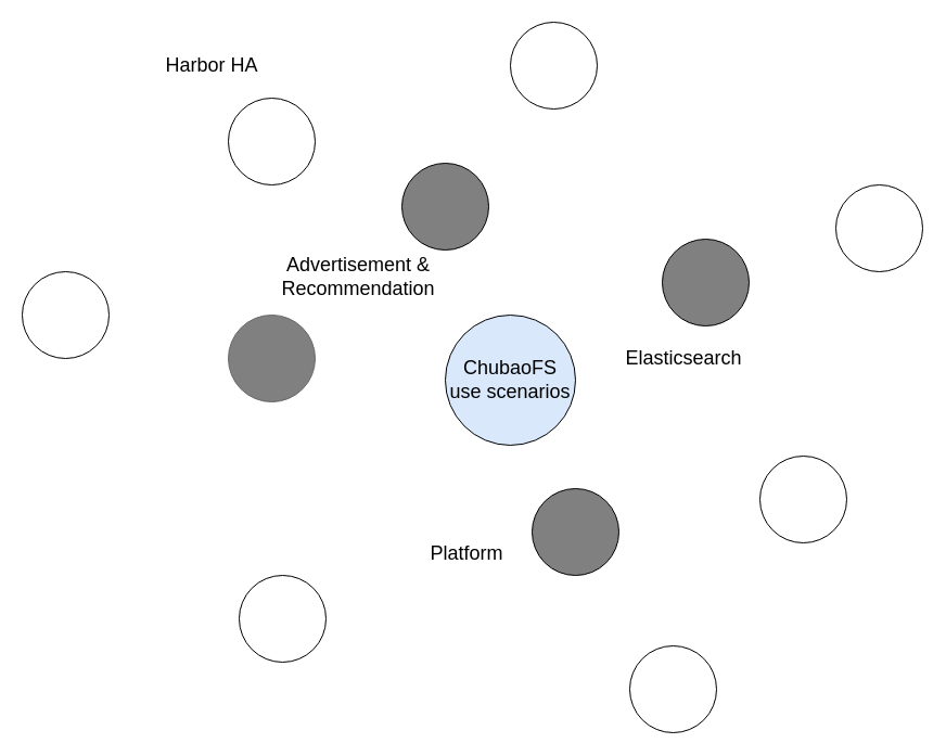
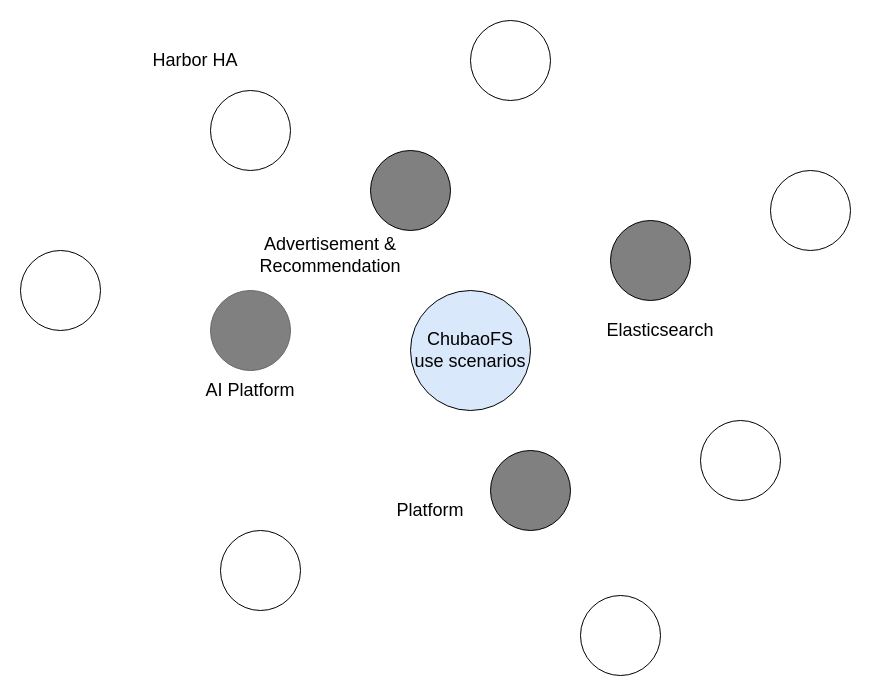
- <mxCell id="17" value="&lt;font style=&quot;font-size: 18px&quot;&gt;Elasticsearch&lt;/font&gt;" style="text;html=1;strokeColor=none;fillColor=none;align=center;verticalAlign=middle;whiteSpace=wrap;rounded=0;" vertex="1" parent="1"><mxGeometry x="560" y="320" width="140" height="20" as="geometry" /></mxCell>
+ <mxCell id="17" value="&lt;font style=&quot;font-size: 18px&quot;&gt;Elasticsearch&lt;/font&gt;" style="text;html=1;strokeColor=none;fillColor=none;align=center;verticalAlign=middle;whiteSpace=wrap;rounded=0;" vertex="1" parent="1"><mxGeometry x="590" y="320" width="140" height="20" as="geometry" /></mxCell>
+ <mxCell id="8" value="&lt;font style=&quot;font-size: 18px&quot;&gt;AI Platform&lt;/font&gt;" style="text;html=1;strokeColor=none;fillColor=none;align=center;verticalAlign=middle;whiteSpace=wrap;rounded=0;" vertex="1" parent="1"><mxGeometry x="180" y="380" width="140" height="20" as="geometry" /></mxCell>
